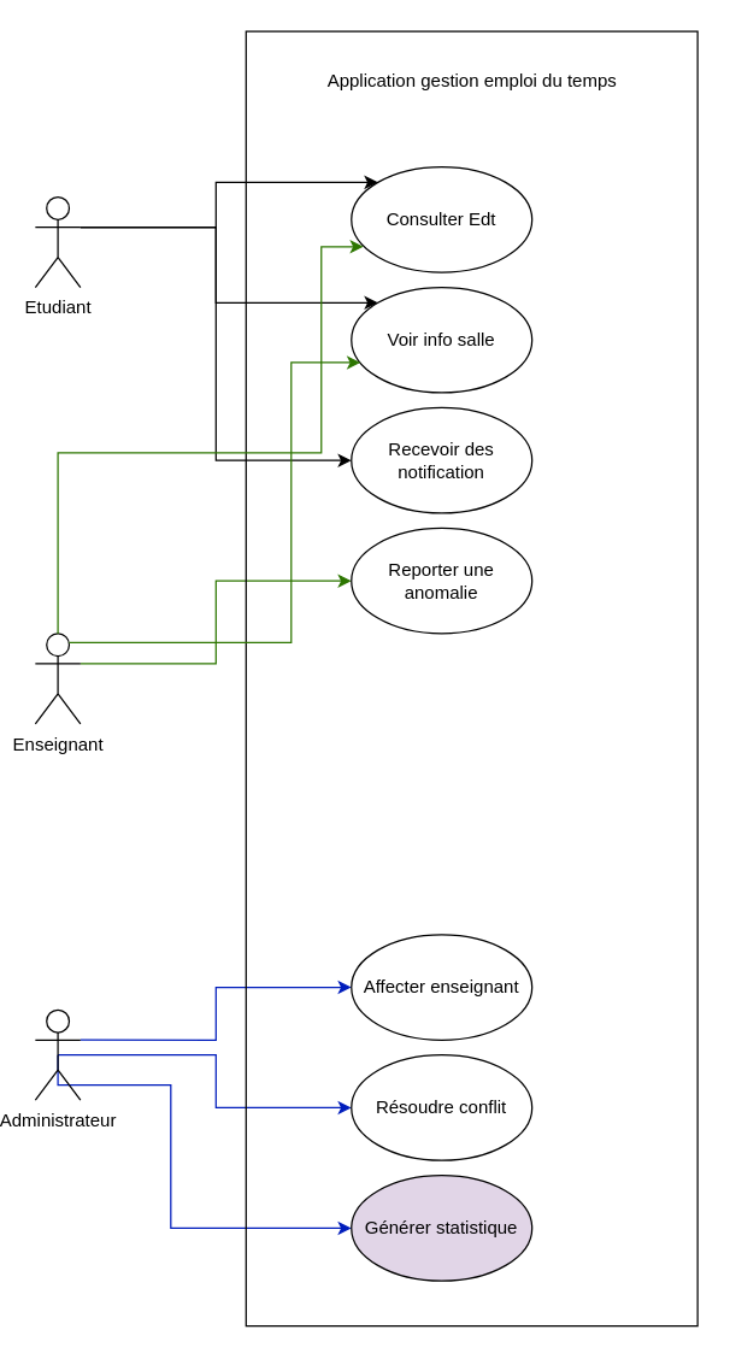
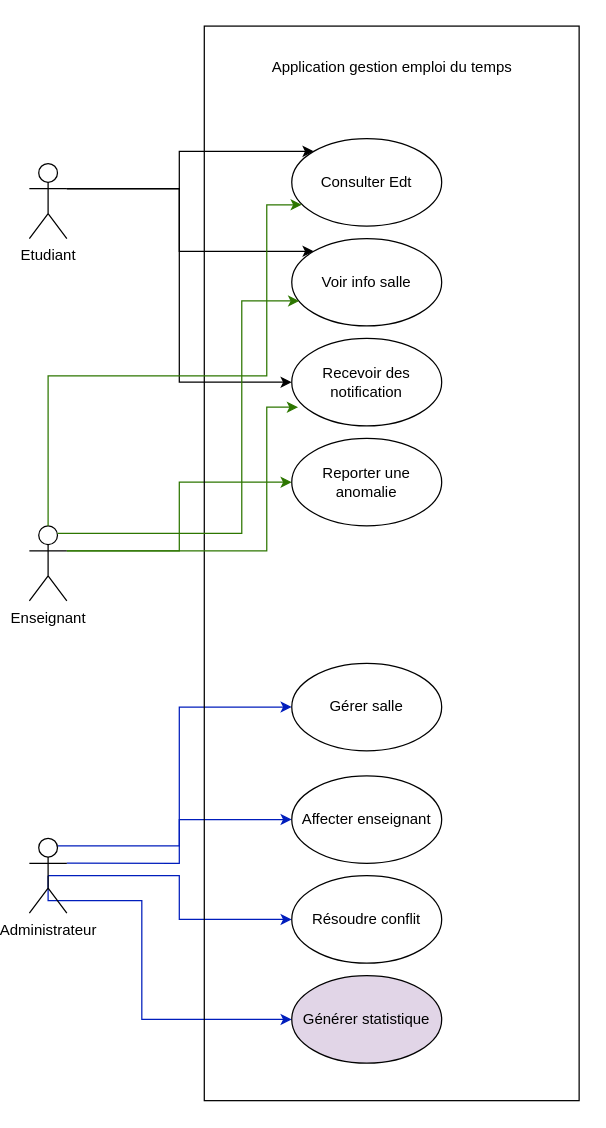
+ <mxCell id="24" style="edgeStyle=orthogonalEdgeStyle;rounded=0;orthogonalLoop=1;jettySize=auto;html=1;exitX=1;exitY=0.333;exitDx=0;exitDy=0;exitPerimeter=0;entryX=0.042;entryY=0.786;entryDx=0;entryDy=0;entryPerimeter=0;fillColor=#60a917;strokeColor=#2D7600;" edge="1" parent="1" source="7" target="16"><mxGeometry relative="1" as="geometry"><Array as="points"><mxPoint x="210" y="440" /><mxPoint x="210" y="325" /></Array></mxGeometry></mxCell>
+ <mxCell id="18" value="Gérer salle" style="ellipse;whiteSpace=wrap;html=1;" vertex="1" parent="1"><mxGeometry x="230" y="530" width="120" height="70" as="geometry" /></mxCell>
+ <mxCell id="8" style="edgeStyle=orthogonalEdgeStyle;rounded=0;orthogonalLoop=1;jettySize=auto;html=1;exitX=0.75;exitY=0.1;exitDx=0;exitDy=0;exitPerimeter=0;entryX=0;entryY=0.5;entryDx=0;entryDy=0;fillColor=#0050ef;strokeColor=#001DBC;" edge="1" parent="1" source="12" target="18"><mxGeometry relative="1" as="geometry" /></mxCell>
